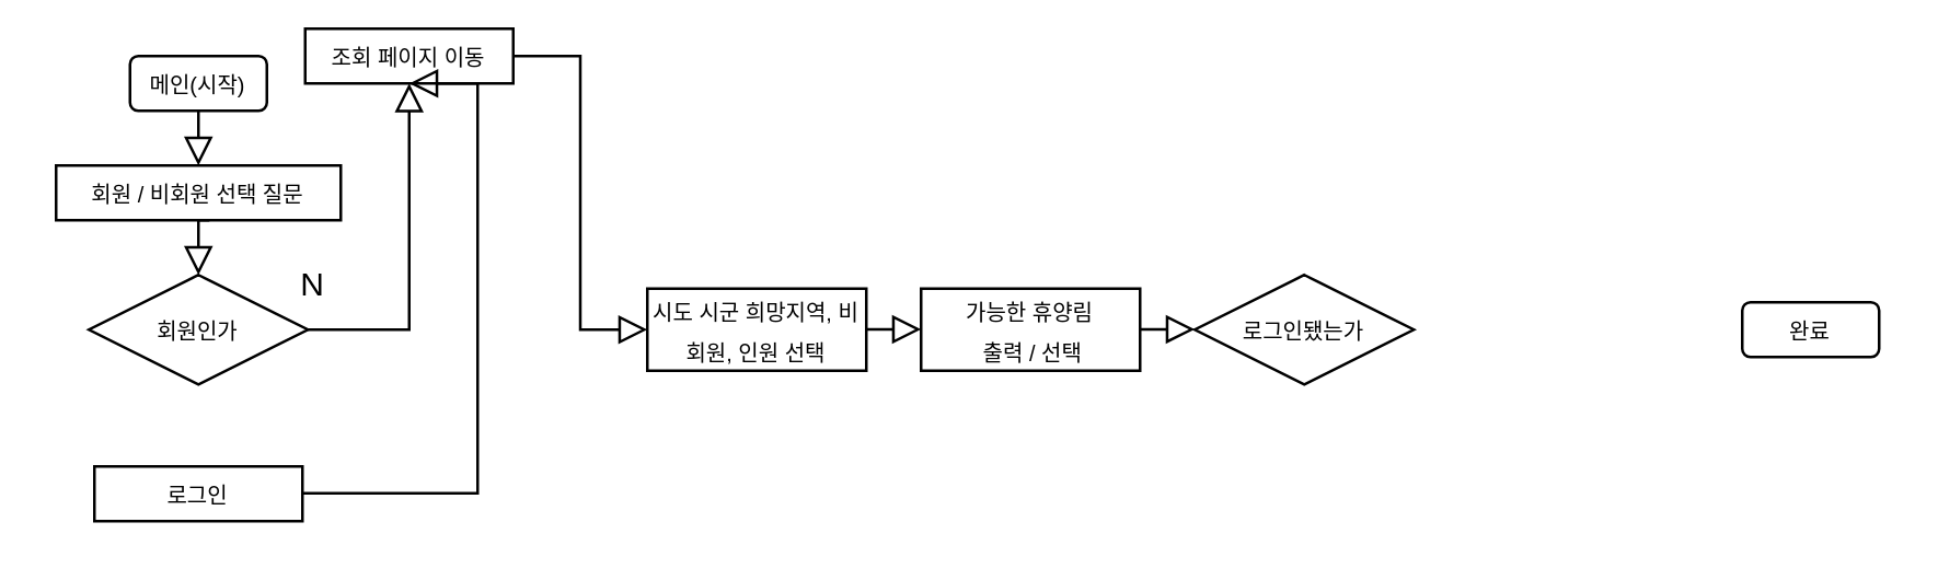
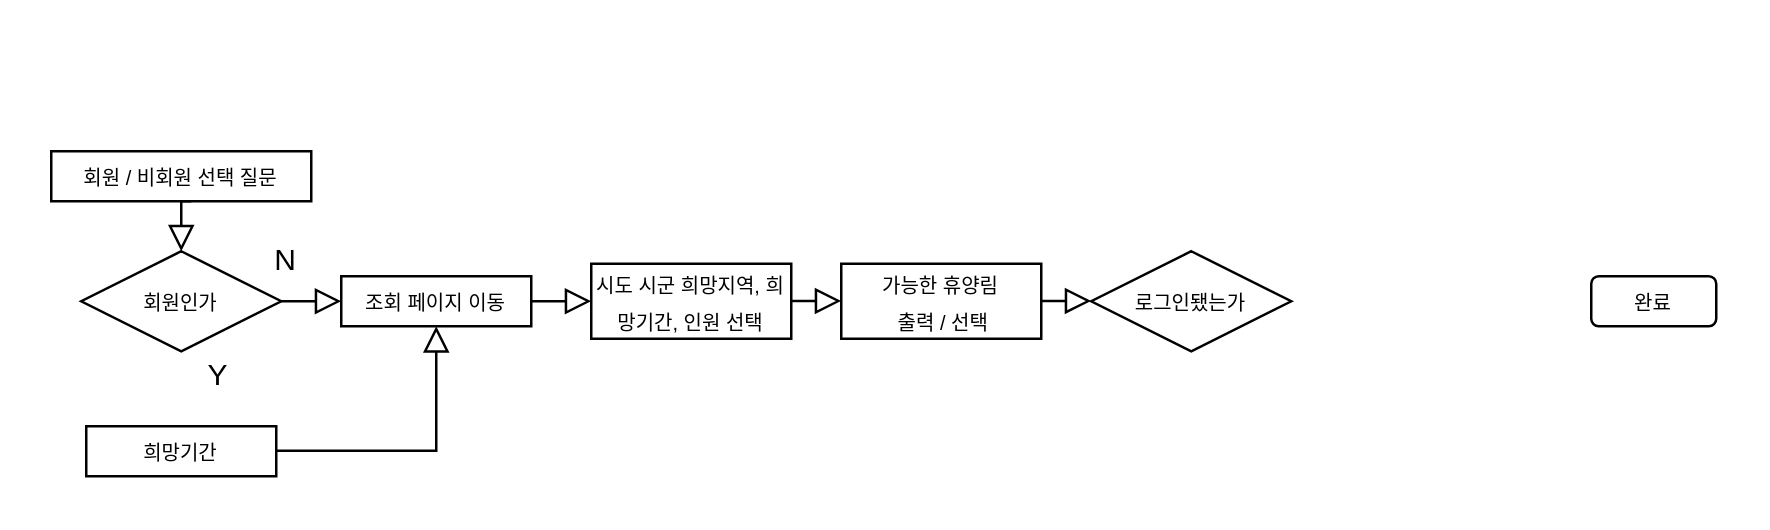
- <mxCell id="11" value="&lt;span style=&quot;font-size: 8px;&quot;&gt;조회 페이지 이동&lt;/span&gt;" style="whiteSpace=wrap;html=1;" vertex="1" parent="1"><mxGeometry x="111" y="10" width="76" height="20" as="geometry" /></mxCell>
+ <mxCell id="11" value="&lt;span style=&quot;font-size: 8px;&quot;&gt;조회 페이지 이동&lt;/span&gt;" style="whiteSpace=wrap;html=1;" vertex="1" parent="1"><mxGeometry x="136" y="110" width="76" height="20" as="geometry" /></mxCell>
- <mxCell id="2" value="&lt;font style=&quot;font-size: 8px;&quot;&gt;메인(시작)&lt;/font&gt;" style="rounded=1;whiteSpace=wrap;html=1;fontSize=12;glass=0;strokeWidth=1;shadow=0;" parent="1" vertex="1"><mxGeometry x="47" y="20" width="50" height="20" as="geometry" /></mxCell>
- <mxCell id="7" value="" style="rounded=0;html=1;jettySize=auto;orthogonalLoop=1;fontSize=11;endArrow=block;endFill=0;endSize=8;strokeWidth=1;shadow=0;labelBackgroundColor=none;edgeStyle=orthogonalEdgeStyle;exitX=0.5;exitY=1;exitDx=0;exitDy=0;entryX=0.5;entryY=0;entryDx=0;entryDy=0;" edge="1" parent="1" source="2" target="8"><mxGeometry relative="1" as="geometry"><mxPoint x="76" y="60" as="sourcePoint" /><mxPoint x="76" y="90" as="targetPoint" /></mxGeometry></mxCell>
- <mxCell id="12" value="&lt;span style=&quot;font-size: 8px;&quot;&gt;시도 시군 희망지역, 비회원, 인원 선택&lt;/span&gt;" style="whiteSpace=wrap;html=1;" vertex="1" parent="1"><mxGeometry x="236" y="105" width="80" height="30" as="geometry" /></mxCell>
+ <mxCell id="12" value="&lt;span style=&quot;font-size: 8px;&quot;&gt;시도 시군 희망지역, 희망기간, 인원 선택&lt;/span&gt;" style="whiteSpace=wrap;html=1;" vertex="1" parent="1"><mxGeometry x="236" y="105" width="80" height="30" as="geometry" /></mxCell>
+ <mxCell id="6" value="Y" style="text;strokeColor=none;align=center;fillColor=none;html=1;verticalAlign=middle;whiteSpace=wrap;rounded=0;" vertex="1" parent="1"><mxGeometry x="77" y="140" width="20" height="20" as="geometry" /></mxCell>
- <mxCell id="10" value="&lt;font style=&quot;font-size: 8px;&quot;&gt;로그인&lt;/font&gt;" style="whiteSpace=wrap;html=1;" vertex="1" parent="1"><mxGeometry x="34" y="170" width="76" height="20" as="geometry" /></mxCell>
+ <mxCell id="10" value="&lt;font style=&quot;font-size: 8px;&quot;&gt;희망기간&lt;/font&gt;" style="whiteSpace=wrap;html=1;" vertex="1" parent="1"><mxGeometry x="34" y="170" width="76" height="20" as="geometry" /></mxCell>
